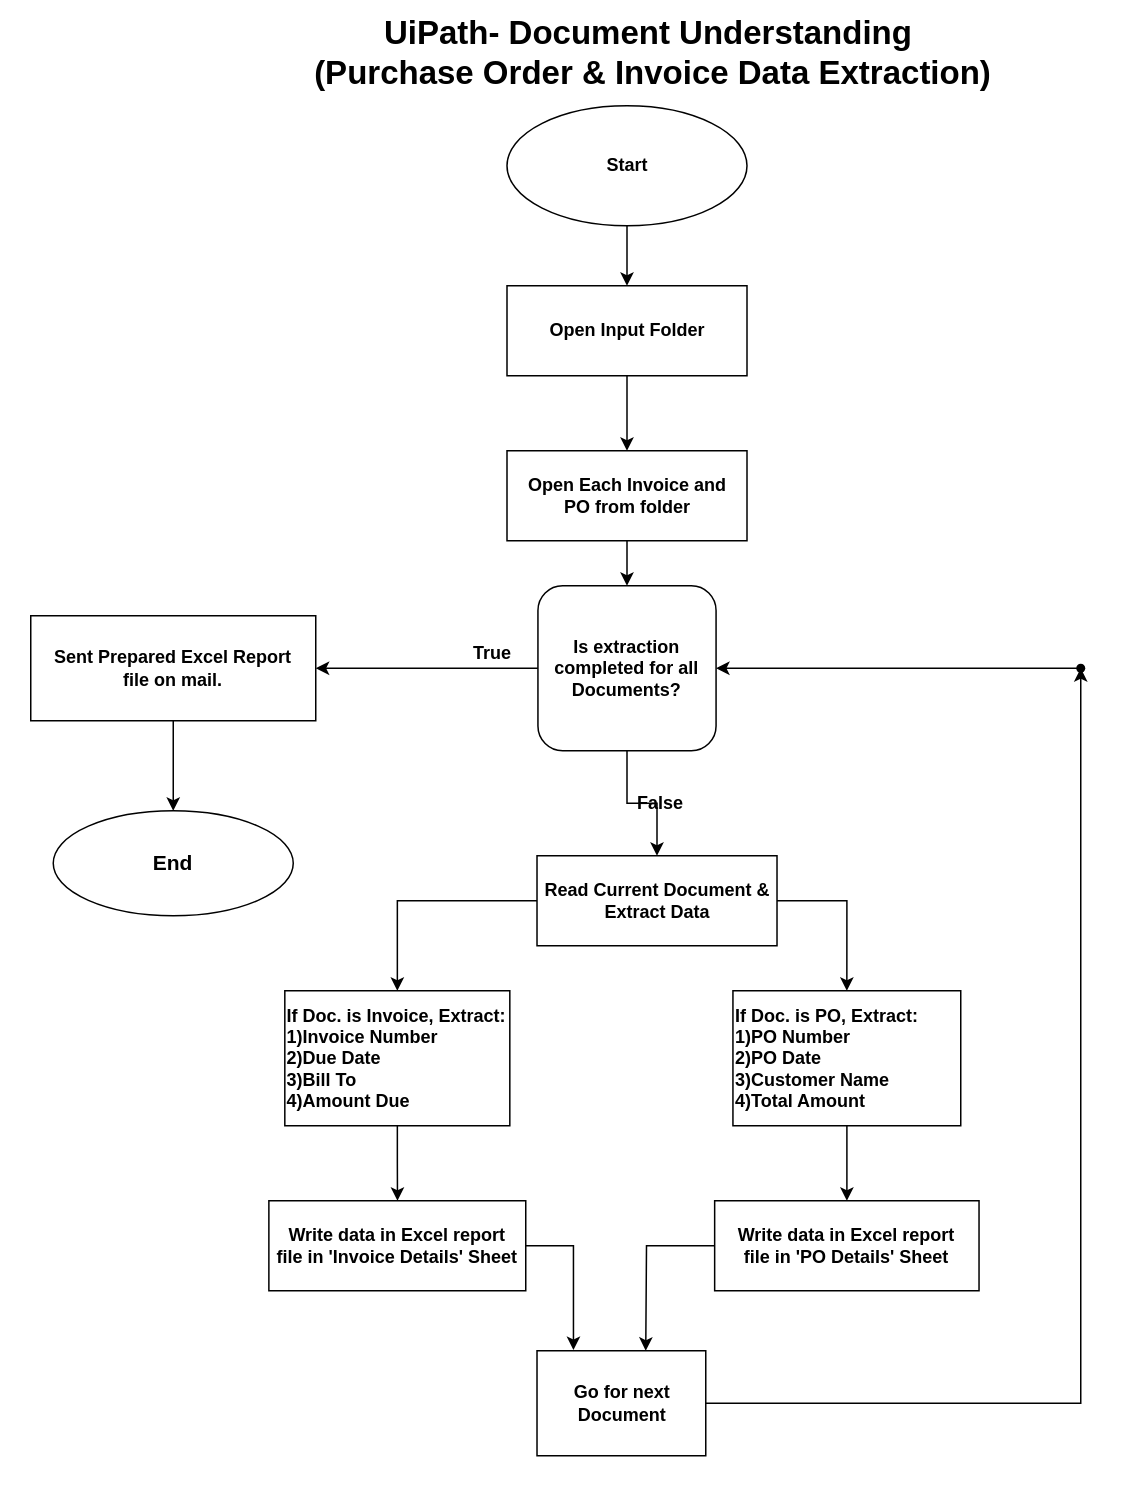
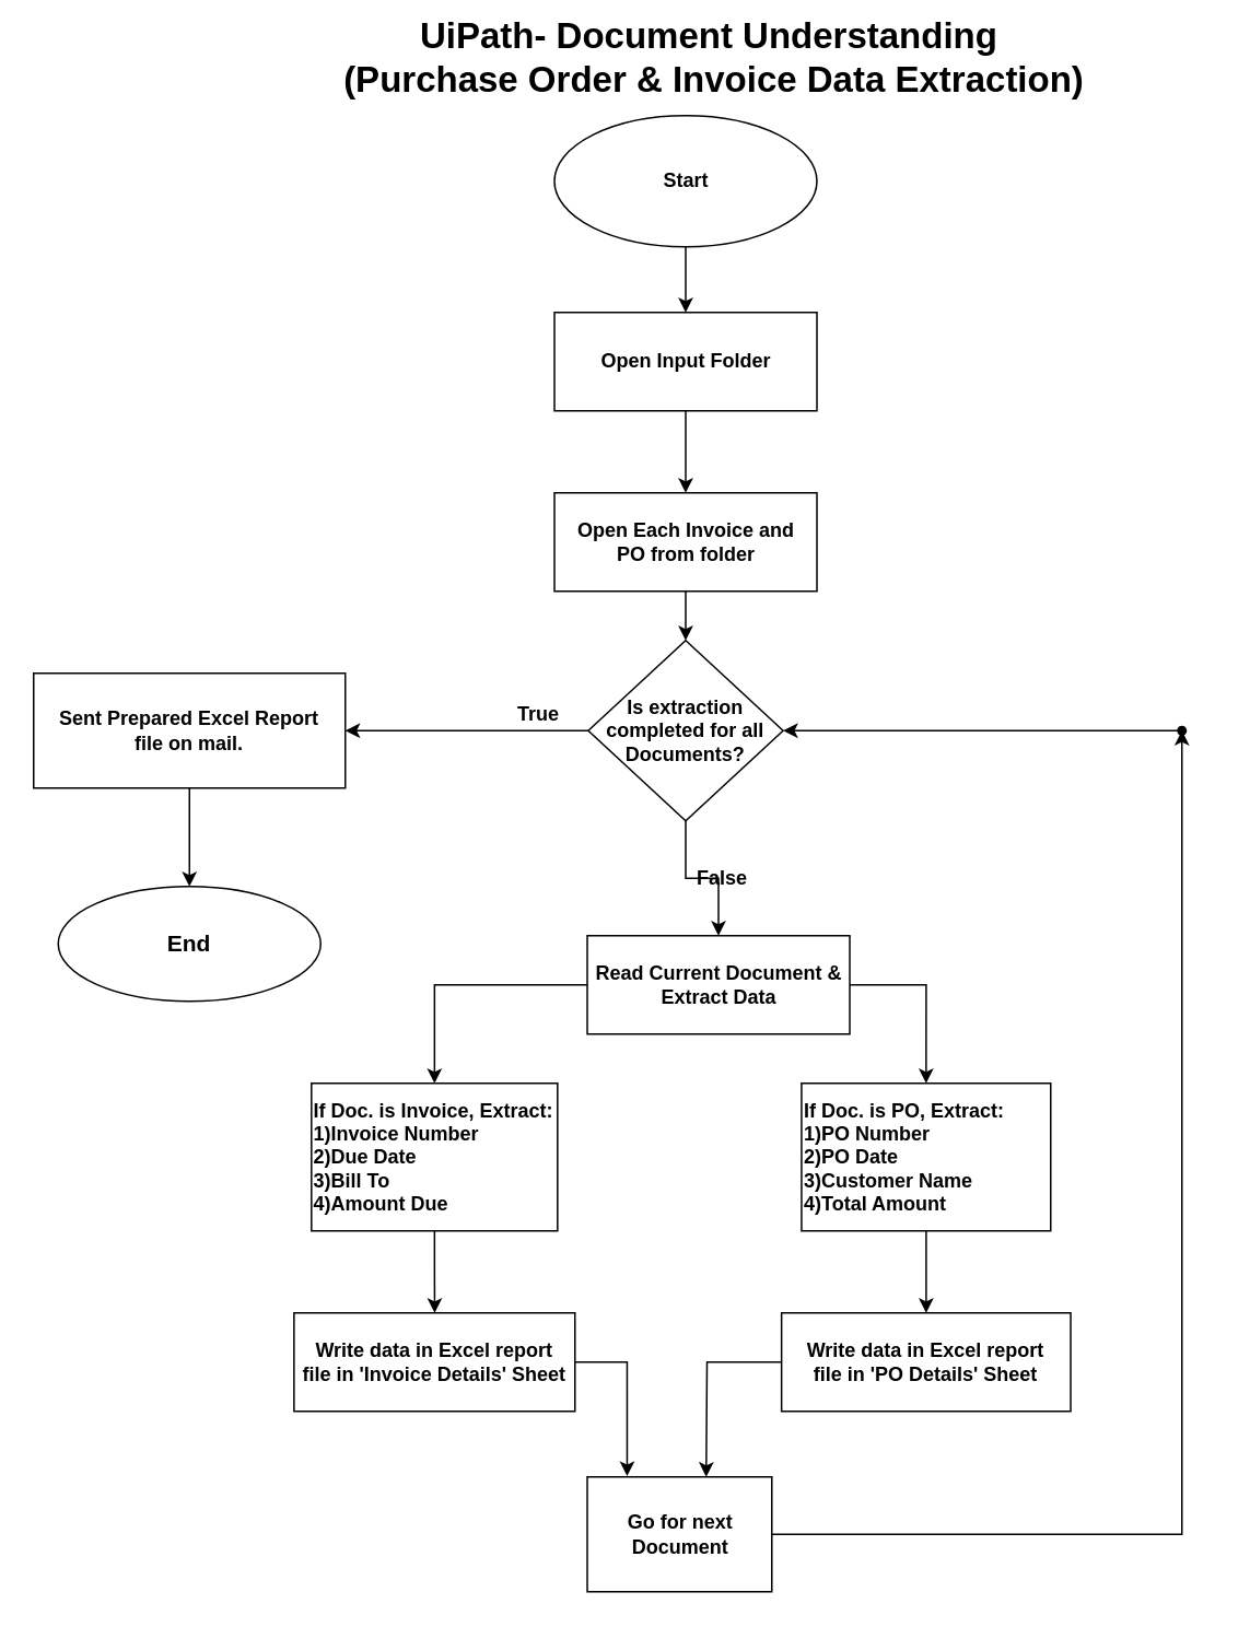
- <mxCell id="14" value="&lt;b&gt;Is extraction&lt;/b&gt;&lt;div&gt;&lt;b&gt;completed for all Documents?&lt;/b&gt;&lt;/div&gt;" style="whiteSpace=wrap;html=1;rounded=1;" parent="1" vertex="1"><mxGeometry x="358.13" y="390" width="118.75" height="110" as="geometry" /></mxCell>
+ <mxCell id="14" value="&lt;b&gt;Is extraction&lt;/b&gt;&lt;div&gt;&lt;b&gt;completed for all Documents?&lt;/b&gt;&lt;/div&gt;" style="rhombus;whiteSpace=wrap;html=1;" parent="1" vertex="1"><mxGeometry x="358.13" y="390" width="118.75" height="110" as="geometry" /></mxCell>
